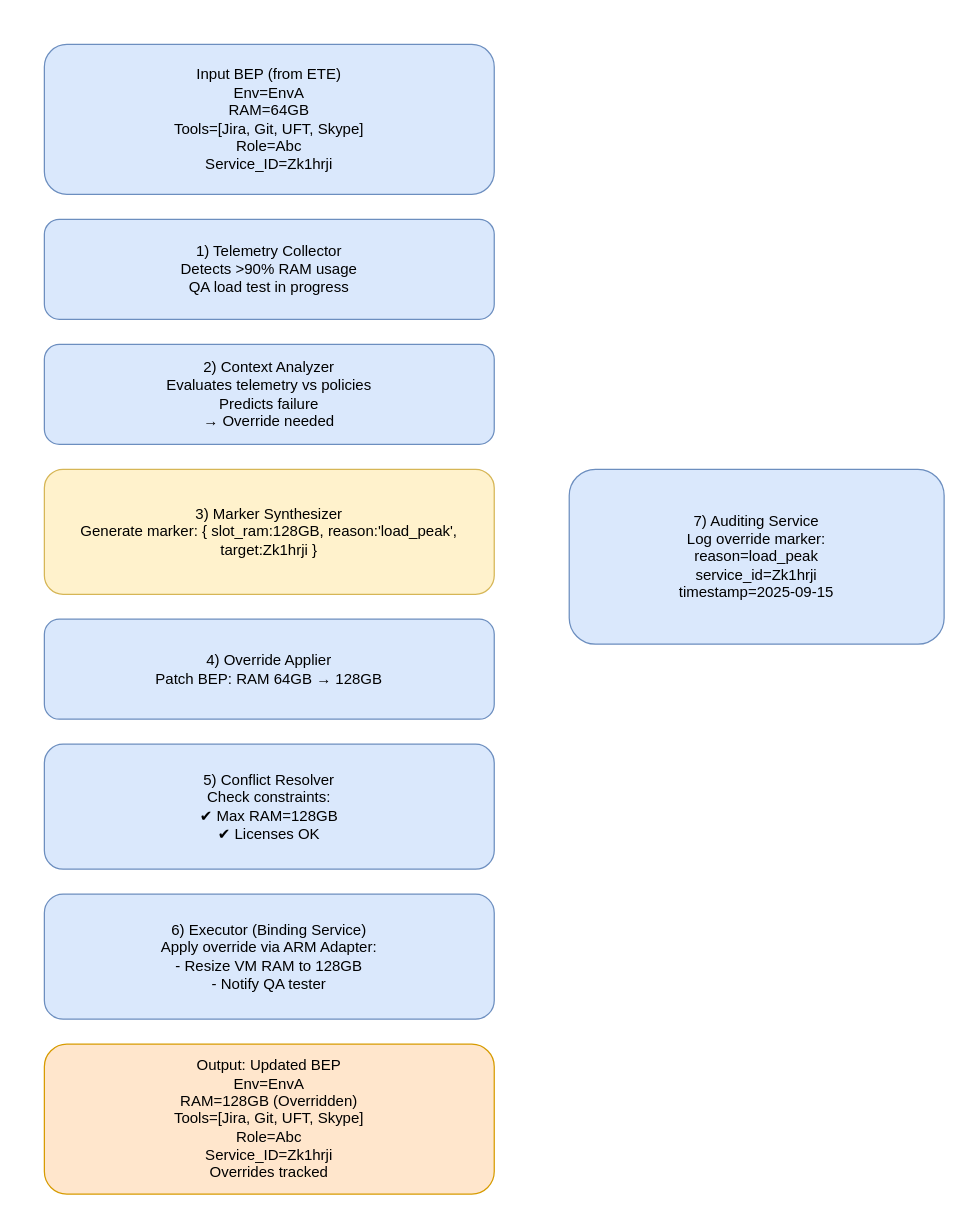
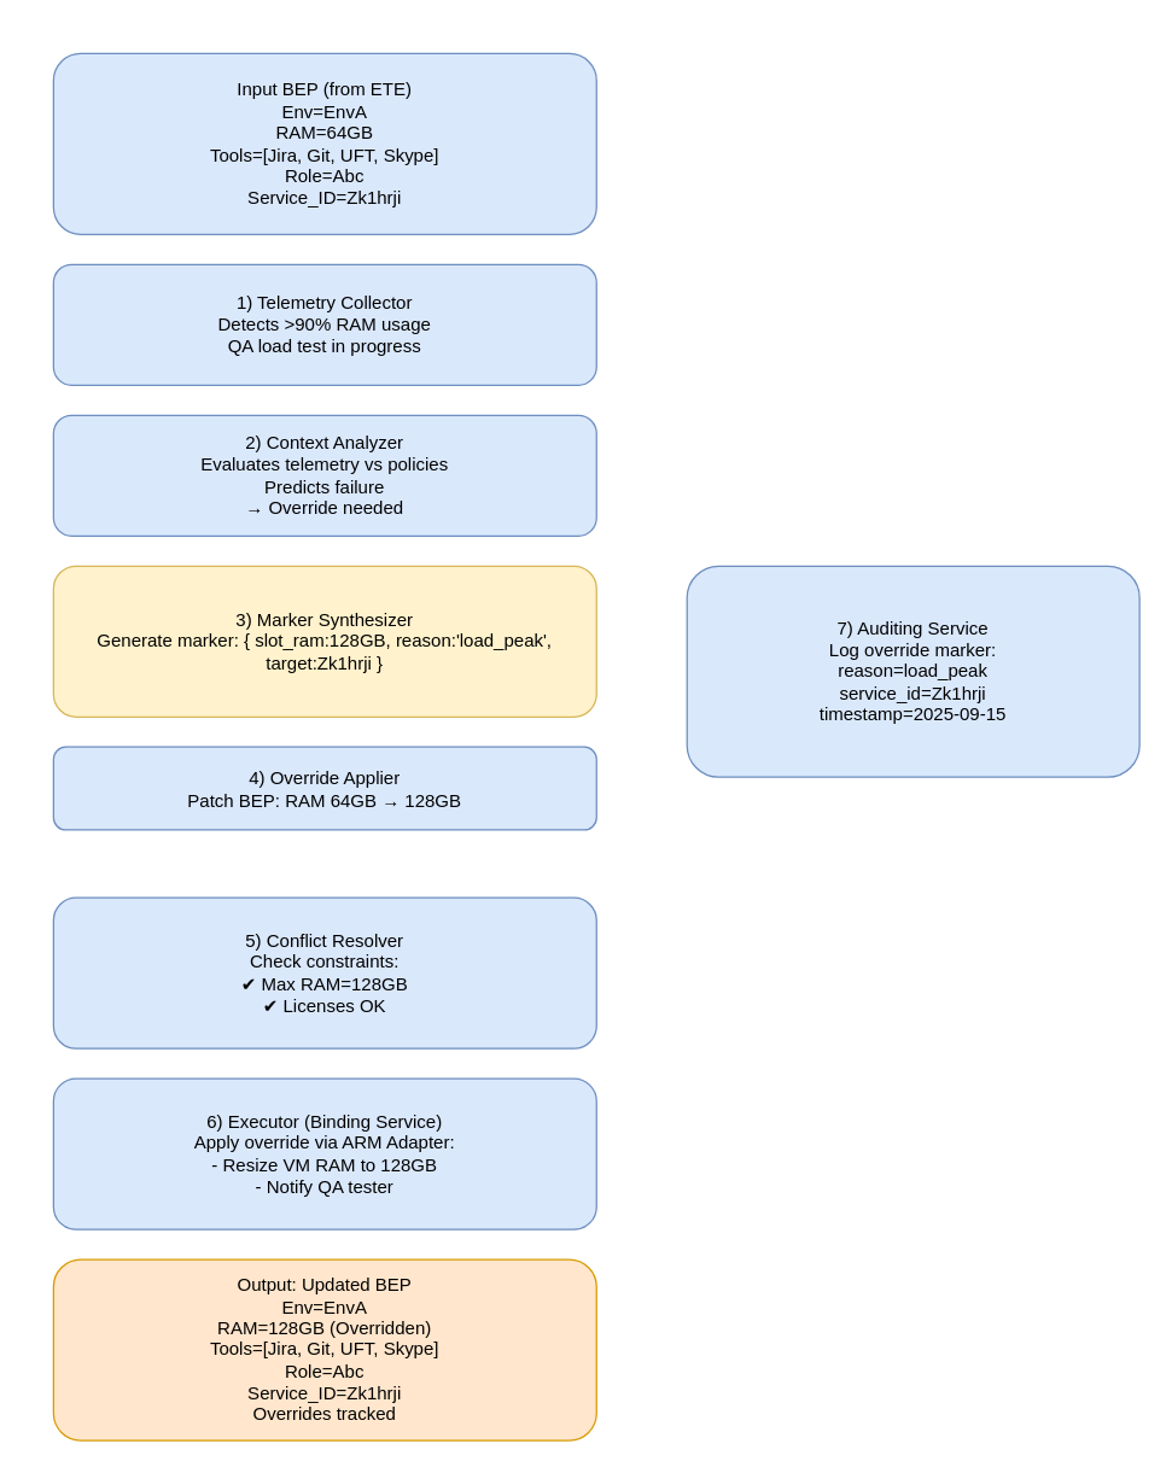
- <mxCell id="6" value="4) Override Applier&#10;Patch BEP: RAM 64GB → 128GB" style="rounded=1;whiteSpace=wrap;html=1;fillColor=#dae8fc;strokeColor=#6c8ebf;" vertex="1" parent="1"><mxGeometry x="20" y="480" width="360" height="80" as="geometry" /></mxCell>
+ <mxCell id="6" value="4) Override Applier&#10;Patch BEP: RAM 64GB → 128GB" style="rounded=1;whiteSpace=wrap;html=1;fillColor=#dae8fc;strokeColor=#6c8ebf;" vertex="1" parent="1"><mxGeometry x="20" y="480" width="360" height="55" as="geometry" /></mxCell>
